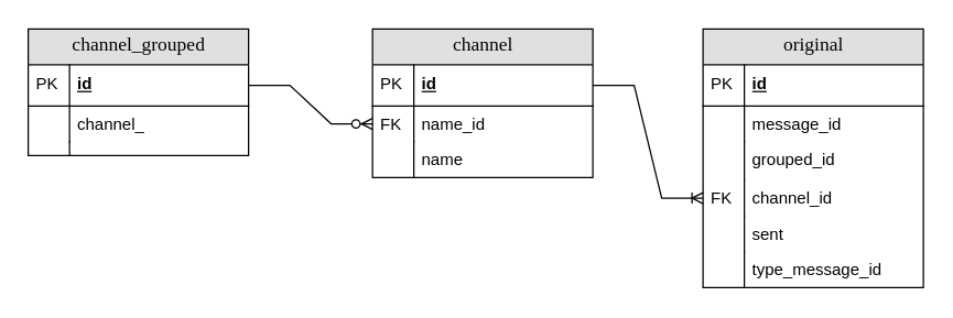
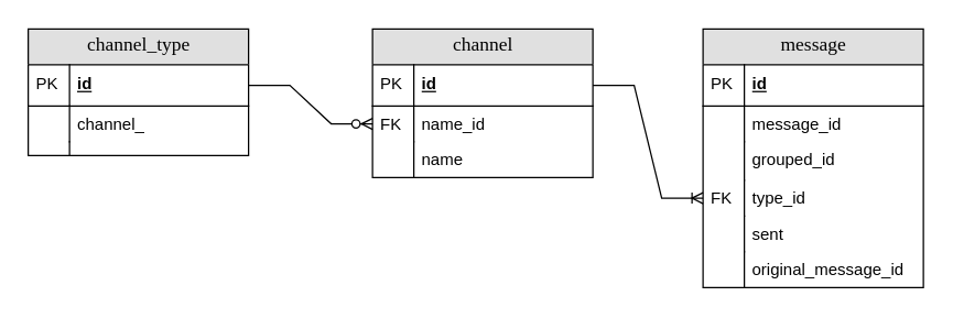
- <mxCell id="2" value="channel_grouped" style="swimlane;html=1;fontStyle=0;childLayout=stackLayout;horizontal=1;startSize=26;fillColor=#e0e0e0;horizontalStack=0;resizeParent=1;resizeLast=0;collapsible=1;marginBottom=0;swimlaneFillColor=#ffffff;align=center;rounded=0;shadow=0;comic=0;labelBackgroundColor=none;strokeWidth=1;fontFamily=Verdana;fontSize=14" parent="1" vertex="1"><mxGeometry x="20" y="20.46" width="160" height="92" as="geometry" /></mxCell>
+ <mxCell id="2" value="channel_type" style="swimlane;html=1;fontStyle=0;childLayout=stackLayout;horizontal=1;startSize=26;fillColor=#e0e0e0;horizontalStack=0;resizeParent=1;resizeLast=0;collapsible=1;marginBottom=0;swimlaneFillColor=#ffffff;align=center;rounded=0;shadow=0;comic=0;labelBackgroundColor=none;strokeWidth=1;fontFamily=Verdana;fontSize=14" parent="1" vertex="1"><mxGeometry x="20" y="20.46" width="160" height="92" as="geometry" /></mxCell>
- <mxCell id="16" value="original" style="swimlane;html=1;fontStyle=0;childLayout=stackLayout;horizontal=1;startSize=26;fillColor=#e0e0e0;horizontalStack=0;resizeParent=1;resizeLast=0;collapsible=1;marginBottom=0;swimlaneFillColor=#ffffff;align=center;rounded=0;shadow=0;comic=0;labelBackgroundColor=none;strokeWidth=1;fontFamily=Verdana;fontSize=14" vertex="1" parent="1"><mxGeometry x="510" y="20.46" width="160" height="188" as="geometry" /></mxCell>
+ <mxCell id="16" value="message" style="swimlane;html=1;fontStyle=0;childLayout=stackLayout;horizontal=1;startSize=26;fillColor=#e0e0e0;horizontalStack=0;resizeParent=1;resizeLast=0;collapsible=1;marginBottom=0;swimlaneFillColor=#ffffff;align=center;rounded=0;shadow=0;comic=0;labelBackgroundColor=none;strokeWidth=1;fontFamily=Verdana;fontSize=14" vertex="1" parent="1"><mxGeometry x="510" y="20.46" width="160" height="188" as="geometry" /></mxCell>
- <mxCell id="23" value="channel_id" style="shape=partialRectangle;top=0;left=0;right=0;bottom=0;html=1;align=left;verticalAlign=top;fillColor=none;spacingLeft=34;spacingRight=4;whiteSpace=wrap;overflow=hidden;rotatable=0;points=[[0,0.5],[1,0.5]];portConstraint=eastwest;dropTarget=0;" vertex="1" parent="16"><mxGeometry y="110" width="160" height="26" as="geometry" /></mxCell>
+ <mxCell id="23" value="type_id" style="shape=partialRectangle;top=0;left=0;right=0;bottom=0;html=1;align=left;verticalAlign=top;fillColor=none;spacingLeft=34;spacingRight=4;whiteSpace=wrap;overflow=hidden;rotatable=0;points=[[0,0.5],[1,0.5]];portConstraint=eastwest;dropTarget=0;" vertex="1" parent="16"><mxGeometry y="110" width="160" height="26" as="geometry" /></mxCell>
- <mxCell id="27" value="type_message_id" style="shape=partialRectangle;top=0;left=0;right=0;bottom=0;html=1;align=left;verticalAlign=top;fillColor=none;spacingLeft=34;spacingRight=4;whiteSpace=wrap;overflow=hidden;rotatable=0;points=[[0,0.5],[1,0.5]];portConstraint=eastwest;dropTarget=0;" vertex="1" parent="16"><mxGeometry y="162" width="160" height="26" as="geometry" /></mxCell>
+ <mxCell id="27" value="original_message_id" style="shape=partialRectangle;top=0;left=0;right=0;bottom=0;html=1;align=left;verticalAlign=top;fillColor=none;spacingLeft=34;spacingRight=4;whiteSpace=wrap;overflow=hidden;rotatable=0;points=[[0,0.5],[1,0.5]];portConstraint=eastwest;dropTarget=0;" vertex="1" parent="16"><mxGeometry y="162" width="160" height="26" as="geometry" /></mxCell>
